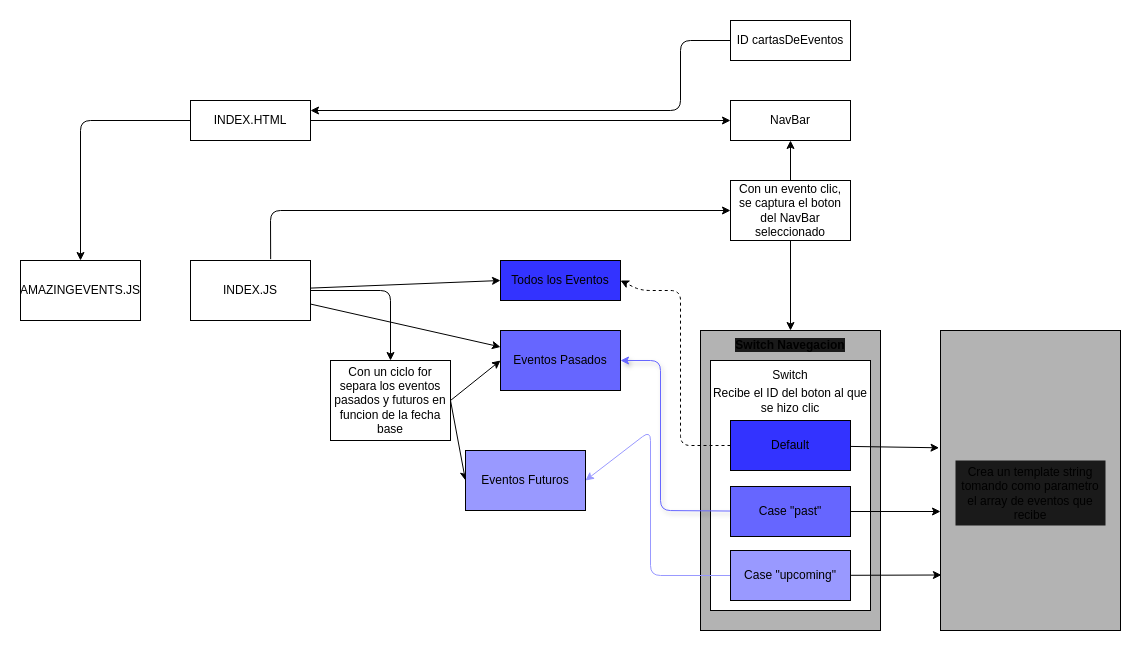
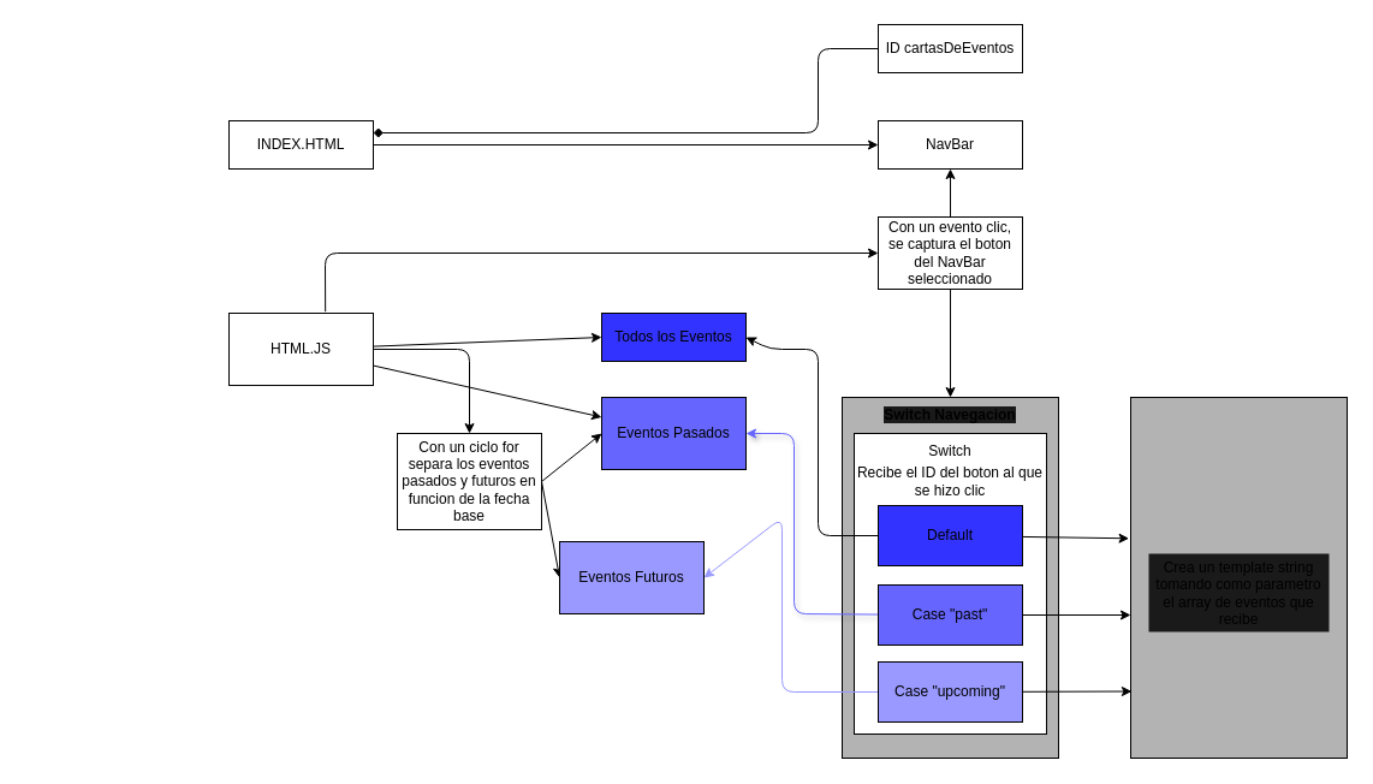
- <mxCell id="37" style="edgeStyle=none;html=1;entryX=1;entryY=0.25;entryDx=0;entryDy=0;" edge="1" parent="1" source="38" target="4"><mxGeometry relative="1" as="geometry"><Array as="points"><mxPoint x="680" y="40" /><mxPoint x="680" y="110" /></Array></mxGeometry></mxCell>
+ <mxCell id="37" style="edgeStyle=none;html=1;entryX=1;entryY=0.25;entryDx=0;entryDy=0;endArrow=diamond;" edge="1" parent="1" source="38" target="4"><mxGeometry relative="1" as="geometry"><Array as="points"><mxPoint x="680" y="40" /><mxPoint x="680" y="110" /></Array></mxGeometry></mxCell>
- <mxCell id="2" style="edgeStyle=none;html=1;entryX=0.5;entryY=0;entryDx=0;entryDy=0;" edge="1" parent="1" source="4" target="5"><mxGeometry relative="1" as="geometry"><Array as="points"><mxPoint x="80" y="120" /></Array></mxGeometry></mxCell>
- <mxCell id="5" value="AMAZINGEVENTS.JS" style="rounded=0;whiteSpace=wrap;html=1;" vertex="1" parent="1"><mxGeometry x="20" y="260" width="120" height="60" as="geometry" /></mxCell>
- <mxCell id="10" value="INDEX.JS" style="rounded=0;whiteSpace=wrap;html=1;" vertex="1" parent="1"><mxGeometry x="190" y="260" width="120" height="60" as="geometry" /></mxCell>
+ <mxCell id="10" value="HTML.JS" style="rounded=0;whiteSpace=wrap;html=1;" vertex="1" parent="1"><mxGeometry x="190" y="260" width="120" height="60" as="geometry" /></mxCell>
- <mxCell id="32" style="edgeStyle=none;html=1;entryX=1;entryY=0.5;entryDx=0;entryDy=0;exitX=0;exitY=0.5;exitDx=0;exitDy=0;fillColor=#3333FF;dashed=1;" edge="1" parent="1" source="34" target="14"><mxGeometry relative="1" as="geometry"><Array as="points"><mxPoint x="680" y="445" /><mxPoint x="680" y="290" /><mxPoint x="640" y="290" /></Array></mxGeometry></mxCell>
+ <mxCell id="32" style="edgeStyle=none;html=1;entryX=1;entryY=0.5;entryDx=0;entryDy=0;exitX=0;exitY=0.5;exitDx=0;exitDy=0;fillColor=#3333FF;" edge="1" parent="1" source="34" target="14"><mxGeometry relative="1" as="geometry"><Array as="points"><mxPoint x="680" y="445" /><mxPoint x="680" y="290" /><mxPoint x="640" y="290" /></Array></mxGeometry></mxCell>
